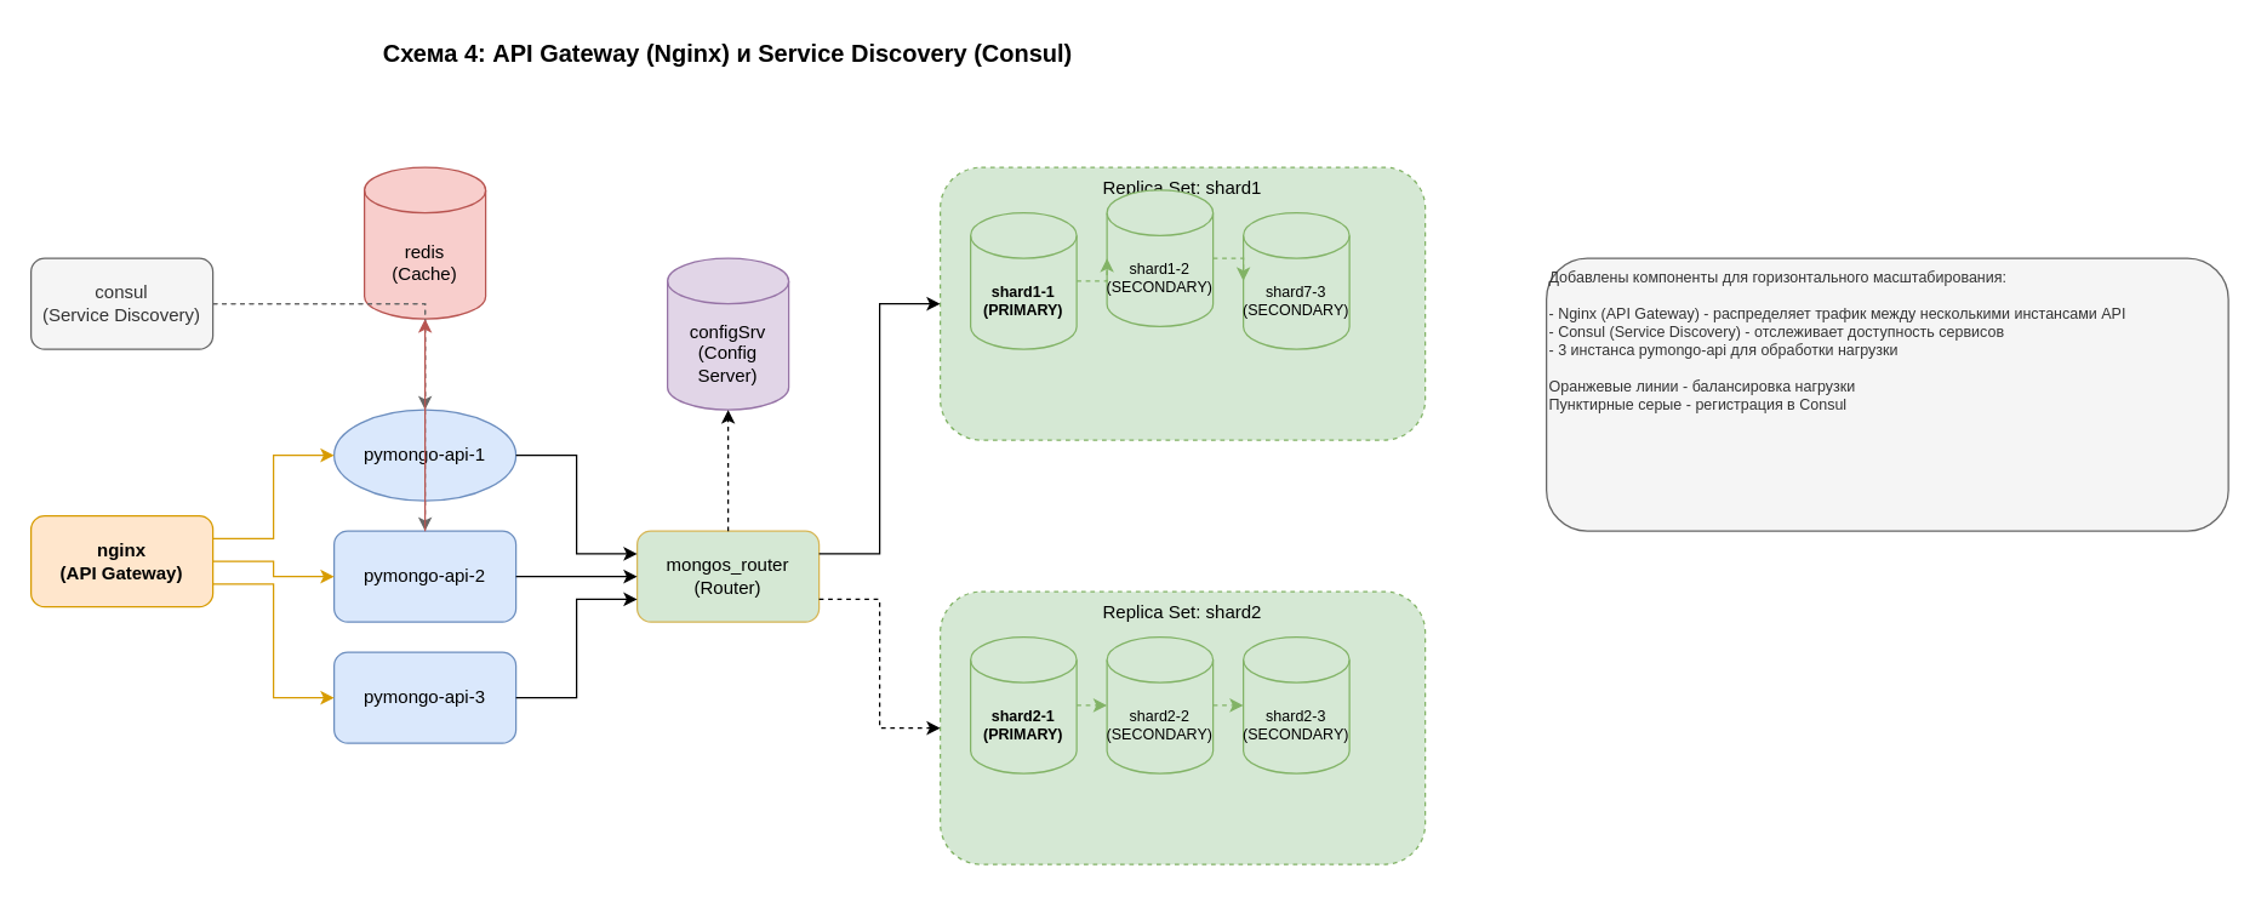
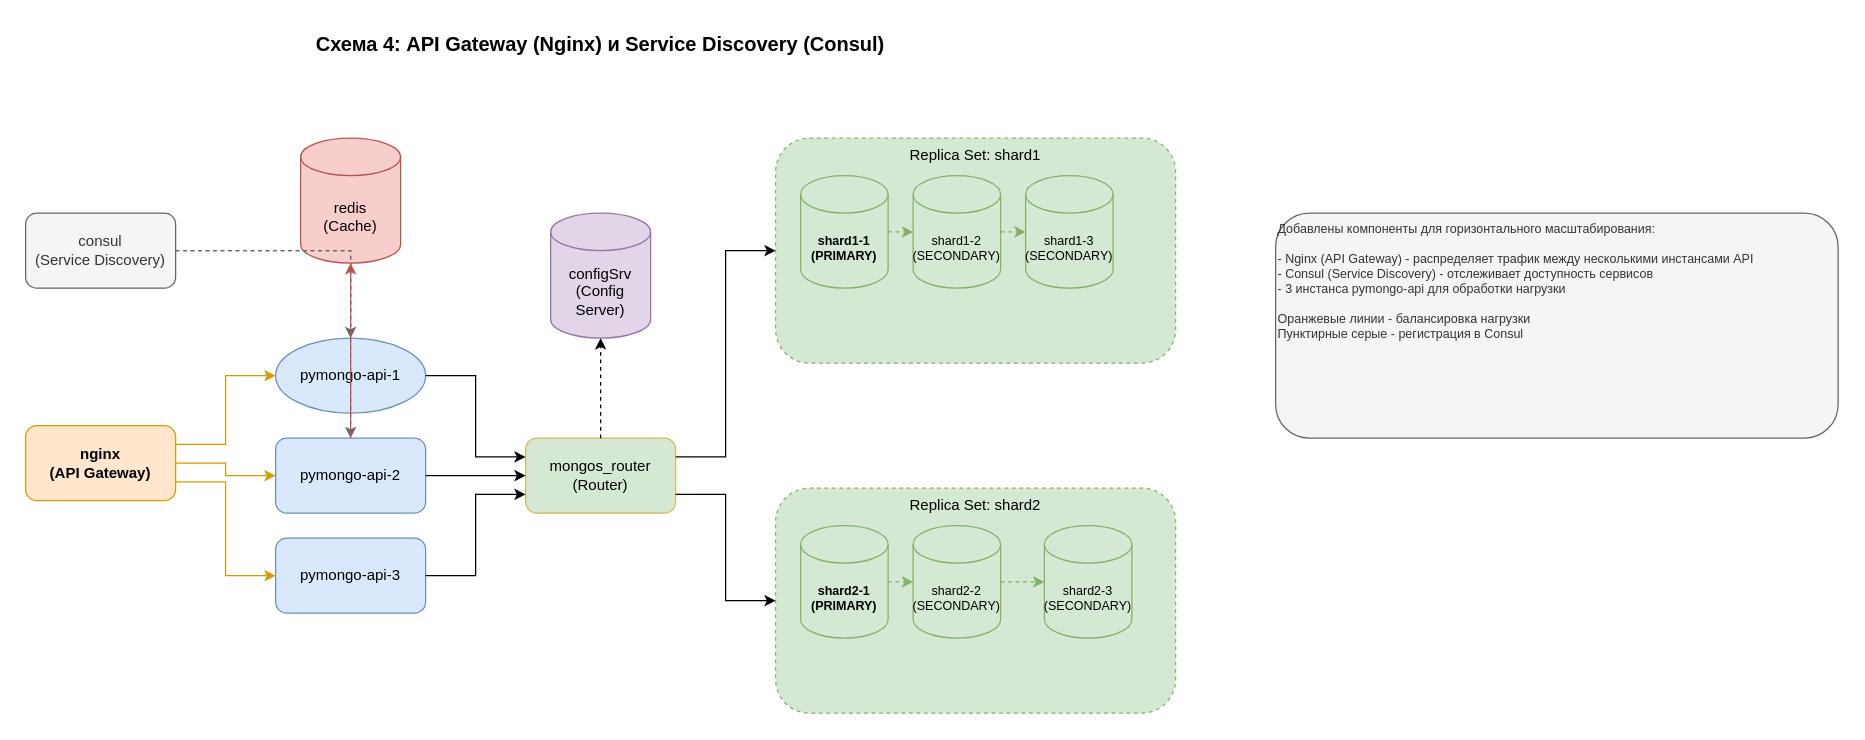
- <mxCell id="12" value="shard1-2&#10;(SECONDARY)" style="shape=cylinder3;whiteSpace=wrap;html=1;boundedLbl=1;backgroundOutline=1;size=15;fillColor=#d5e8d4;strokeColor=#82b366;fontSize=10;" vertex="1" parent="1"><mxGeometry x="730" y="125" width="70" height="90" as="geometry" /></mxCell>
+ <mxCell id="12" value="shard1-2&#10;(SECONDARY)" style="shape=cylinder3;whiteSpace=wrap;html=1;boundedLbl=1;backgroundOutline=1;size=15;fillColor=#d5e8d4;strokeColor=#82b366;fontSize=10;" vertex="1" parent="1"><mxGeometry x="730" y="140" width="70" height="90" as="geometry" /></mxCell>
- <mxCell id="13" value="shard7-3&#10;(SECONDARY)" style="shape=cylinder3;whiteSpace=wrap;html=1;boundedLbl=1;backgroundOutline=1;size=15;fillColor=#d5e8d4;strokeColor=#82b366;fontSize=10;" vertex="1" parent="1"><mxGeometry x="820" y="140" width="70" height="90" as="geometry" /></mxCell>
+ <mxCell id="13" value="shard1-3&#10;(SECONDARY)" style="shape=cylinder3;whiteSpace=wrap;html=1;boundedLbl=1;backgroundOutline=1;size=15;fillColor=#d5e8d4;strokeColor=#82b366;fontSize=10;" vertex="1" parent="1"><mxGeometry x="820" y="140" width="70" height="90" as="geometry" /></mxCell>
- <mxCell id="29" style="edgeStyle=orthogonalEdgeStyle;rounded=0;orthogonalLoop=1;jettySize=auto;html=1;exitX=1;exitY=0.75;exitDx=0;exitDy=0;entryX=0;entryY=0.5;entryDx=0;entryDy=0;endArrow=classic;endFill=1;dashed=1;" edge="1" parent="1" source="8" target="14"><mxGeometry relative="1" as="geometry" /></mxCell>
+ <mxCell id="29" style="edgeStyle=orthogonalEdgeStyle;rounded=0;orthogonalLoop=1;jettySize=auto;html=1;exitX=1;exitY=0.75;exitDx=0;exitDy=0;entryX=0;entryY=0.5;entryDx=0;entryDy=0;endArrow=classic;endFill=1;" edge="1" parent="1" source="8" target="14"><mxGeometry relative="1" as="geometry" /></mxCell>
- <mxCell id="17" value="shard2-3&#10;(SECONDARY)" style="shape=cylinder3;whiteSpace=wrap;html=1;boundedLbl=1;backgroundOutline=1;size=15;fillColor=#d5e8d4;strokeColor=#82b366;fontSize=10;" vertex="1" parent="1"><mxGeometry x="820" y="420" width="70" height="90" as="geometry" /></mxCell>
+ <mxCell id="17" value="shard2-3&#10;(SECONDARY)" style="shape=cylinder3;whiteSpace=wrap;html=1;boundedLbl=1;backgroundOutline=1;size=15;fillColor=#d5e8d4;strokeColor=#82b366;fontSize=10;" vertex="1" parent="1"><mxGeometry x="835" y="420" width="70" height="90" as="geometry" /></mxCell>
